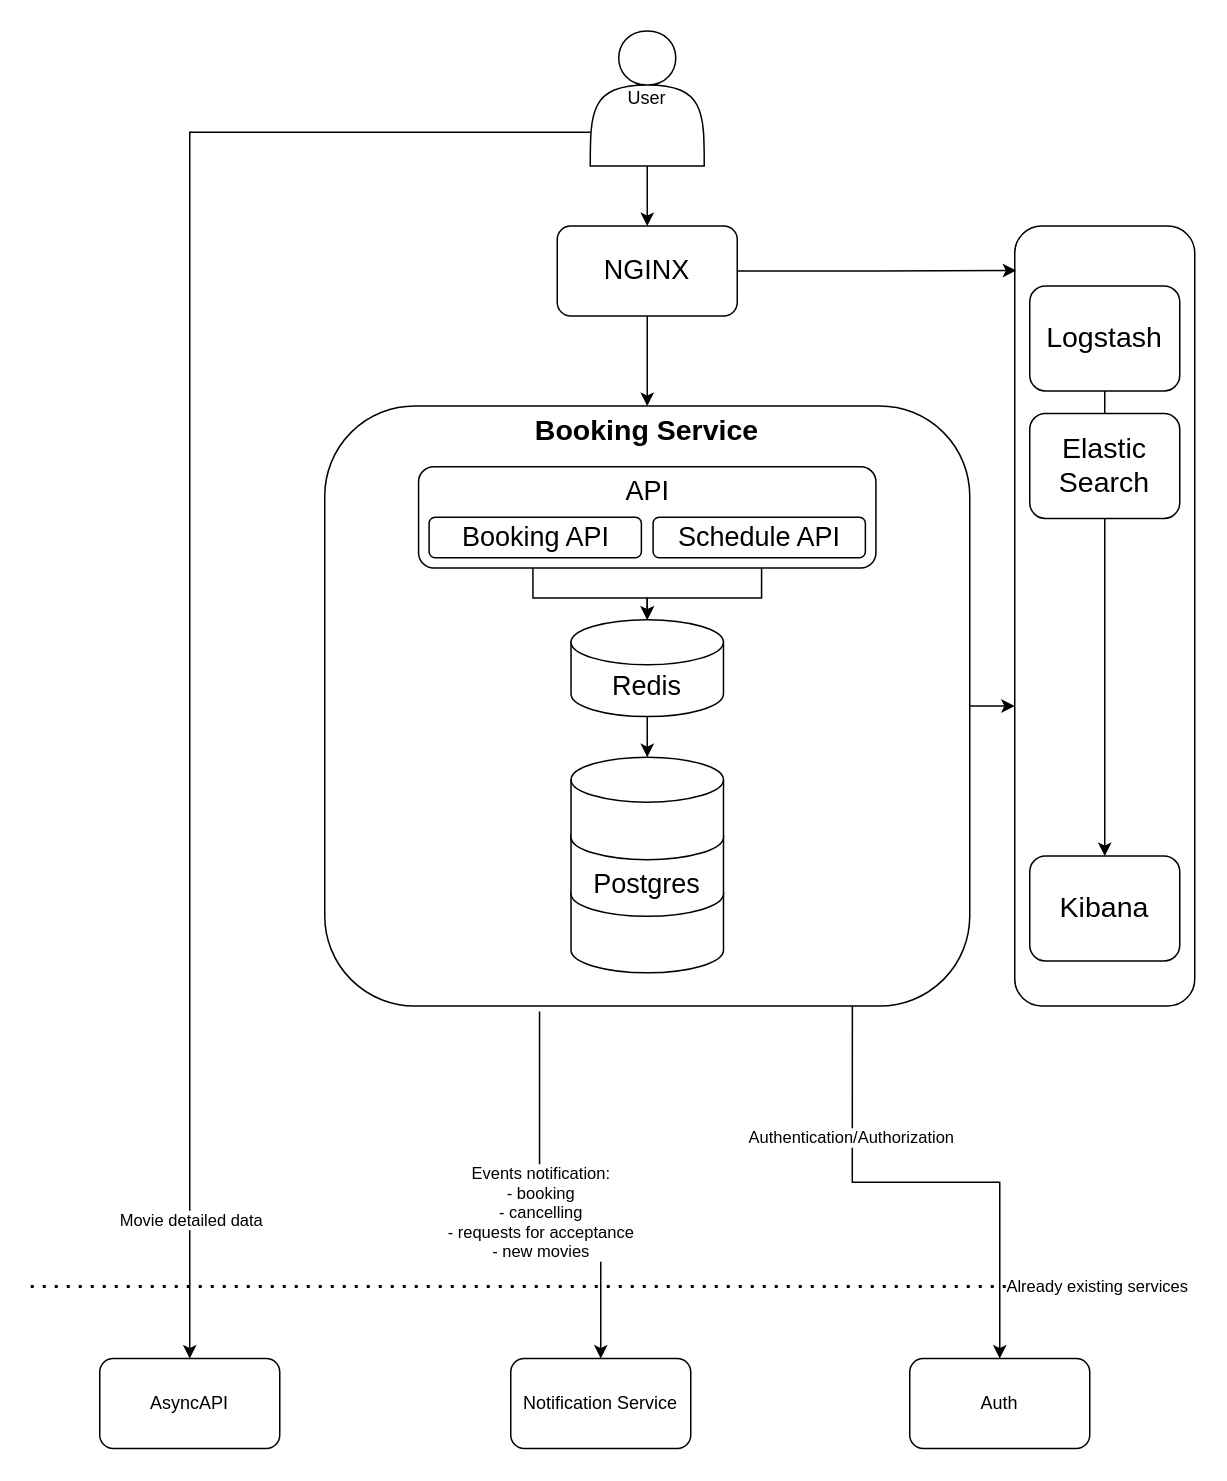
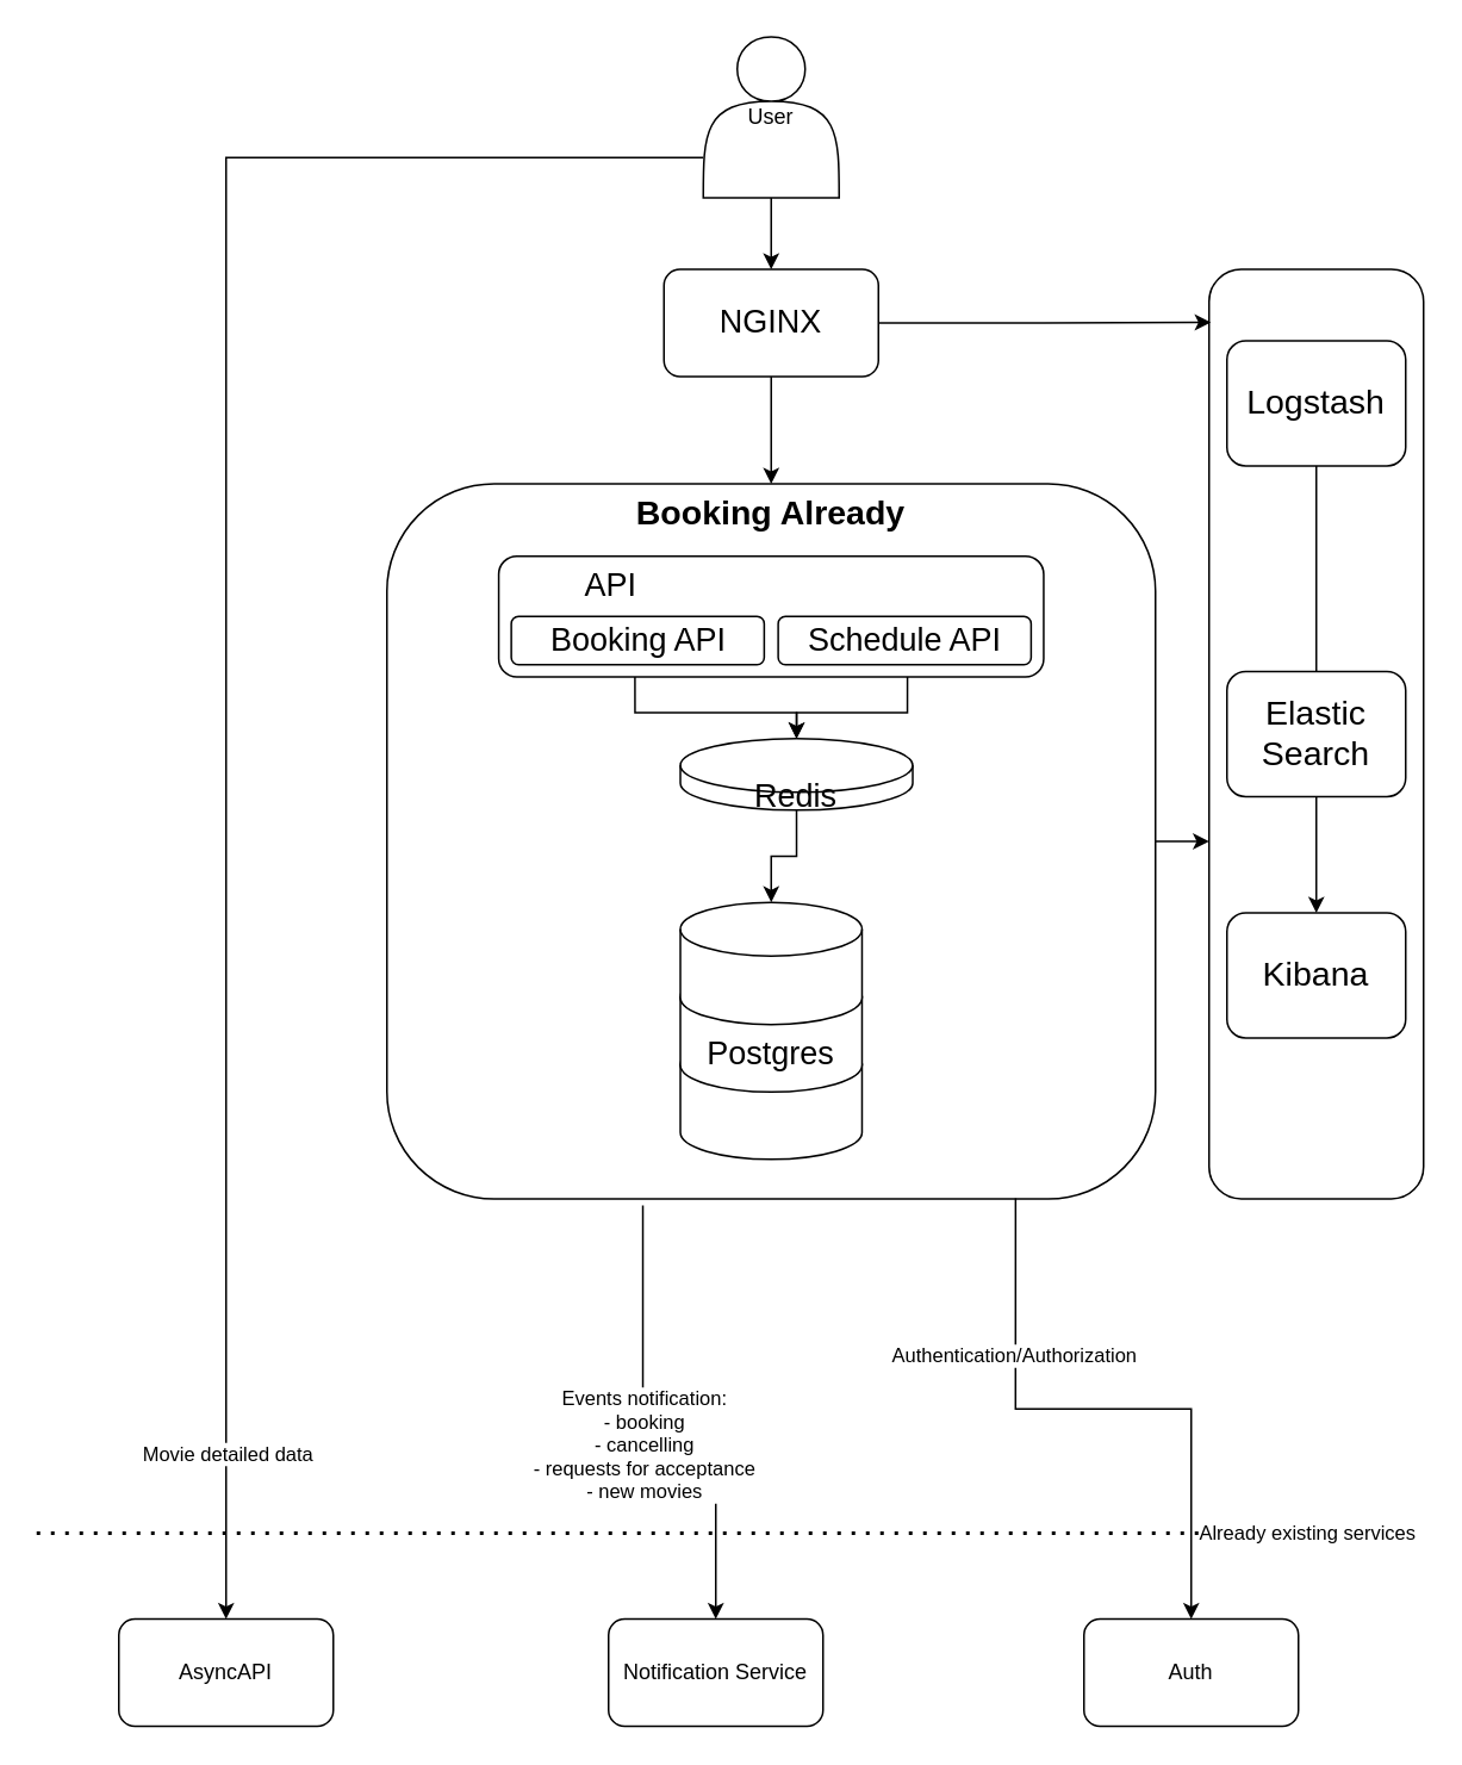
- <mxCell id="19" value="&lt;font style=&quot;font-size: 19px;&quot;&gt;&lt;b style=&quot;font-size: 19px;&quot;&gt;Booking Service&lt;/b&gt;&lt;/font&gt;" style="text;html=1;strokeColor=none;fillColor=none;align=center;verticalAlign=middle;whiteSpace=wrap;rounded=0;fontSize=19;" parent="15" vertex="1"><mxGeometry x="135.25" y="6.748" width="159.5" height="20.234" as="geometry" /></mxCell>
+ <mxCell id="19" value="&lt;font style=&quot;font-size: 19px;&quot;&gt;&lt;b style=&quot;font-size: 19px;&quot;&gt;Booking Already&lt;/b&gt;&lt;/font&gt;" style="text;html=1;strokeColor=none;fillColor=none;align=center;verticalAlign=middle;whiteSpace=wrap;rounded=0;fontSize=19;" parent="15" vertex="1"><mxGeometry x="135.25" y="6.748" width="159.5" height="20.234" as="geometry" /></mxCell>
- <mxCell id="38" value="Elastic Search" style="rounded=1;whiteSpace=wrap;html=1;fontSize=19;fillColor=none;" vertex="1" parent="1"><mxGeometry x="686" y="275" width="100" height="70" as="geometry" /></mxCell>
+ <mxCell id="38" value="Elastic Search" style="rounded=1;whiteSpace=wrap;html=1;fontSize=19;fillColor=none;" vertex="1" parent="1"><mxGeometry x="686" y="375" width="100" height="70" as="geometry" /></mxCell>
- <mxCell id="22" value="API" style="text;html=1;strokeColor=none;fillColor=none;align=center;verticalAlign=middle;whiteSpace=wrap;rounded=0;fontSize=18;" parent="20" vertex="1"><mxGeometry x="129" y="6.745" width="46.909" height="20.236" as="geometry" /></mxCell>
+ <mxCell id="22" value="API" style="text;html=1;strokeColor=none;fillColor=none;align=center;verticalAlign=middle;whiteSpace=wrap;rounded=0;fontSize=18;" parent="20" vertex="1"><mxGeometry x="39" y="6.745" width="46.909" height="20.236" as="geometry" /></mxCell>
- <mxCell id="18" value="Redis" style="shape=cylinder3;whiteSpace=wrap;html=1;boundedLbl=1;backgroundOutline=1;size=15;fontSize=18;fillColor=default;" parent="15" vertex="1"><mxGeometry x="164.182" y="142.494" width="101.636" height="64.59" as="geometry" /></mxCell>
+ <mxCell id="18" value="Redis" style="shape=cylinder3;whiteSpace=wrap;html=1;boundedLbl=1;backgroundOutline=1;size=15;fontSize=18;fillColor=default;" parent="15" vertex="1"><mxGeometry x="164.182" y="142.494" width="130" height="40" as="geometry" /></mxCell>
- <mxCell id="39" value="Kibana" style="rounded=1;whiteSpace=wrap;html=1;fontSize=19;fillColor=none;" vertex="1" parent="1"><mxGeometry x="686" y="570" width="100" height="70" as="geometry" /></mxCell>
+ <mxCell id="39" value="Kibana" style="rounded=1;whiteSpace=wrap;html=1;fontSize=19;fillColor=none;" vertex="1" parent="1"><mxGeometry x="686" y="510" width="100" height="70" as="geometry" /></mxCell>
